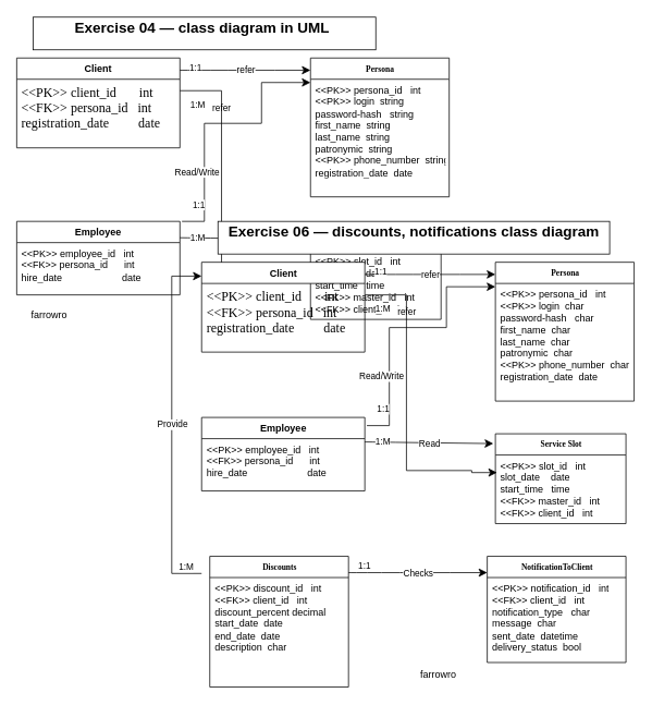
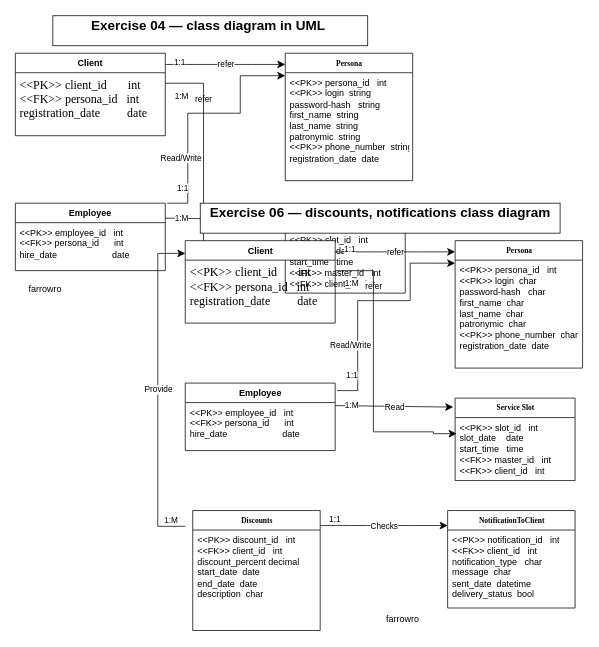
- <mxCell id="22" value="&lt;h2 style=&quot;orphans: 2; widows: 2; page-break-after: avoid&quot; align=&quot;left&quot; class=&quot;western&quot;&gt;Exerc&lt;font color=&quot;#000000&quot;&gt;&lt;span lang=&quot;en-US&quot;&gt;ise 04 — class diagram in UML&amp;nbsp;&lt;/span&gt;&lt;/font&gt;&lt;/h2&gt;&lt;div&gt;&lt;br/&gt;&lt;/div&gt;" style="rounded=0;whiteSpace=wrap;html=1;" parent="1" vertex="1"><mxGeometry x="40" y="20" width="420" height="40" as="geometry" /></mxCell>
+ <mxCell id="22" value="&lt;h2 style=&quot;orphans: 2; widows: 2; page-break-after: avoid&quot; align=&quot;left&quot; class=&quot;western&quot;&gt;Exerc&lt;font color=&quot;#000000&quot;&gt;&lt;span lang=&quot;en-US&quot;&gt;ise 04 — class diagram in UML&amp;nbsp;&lt;/span&gt;&lt;/font&gt;&lt;/h2&gt;&lt;div&gt;&lt;br/&gt;&lt;/div&gt;" style="rounded=0;whiteSpace=wrap;html=1;" parent="1" vertex="1"><mxGeometry x="70" y="20" width="420" height="40" as="geometry" /></mxCell>
